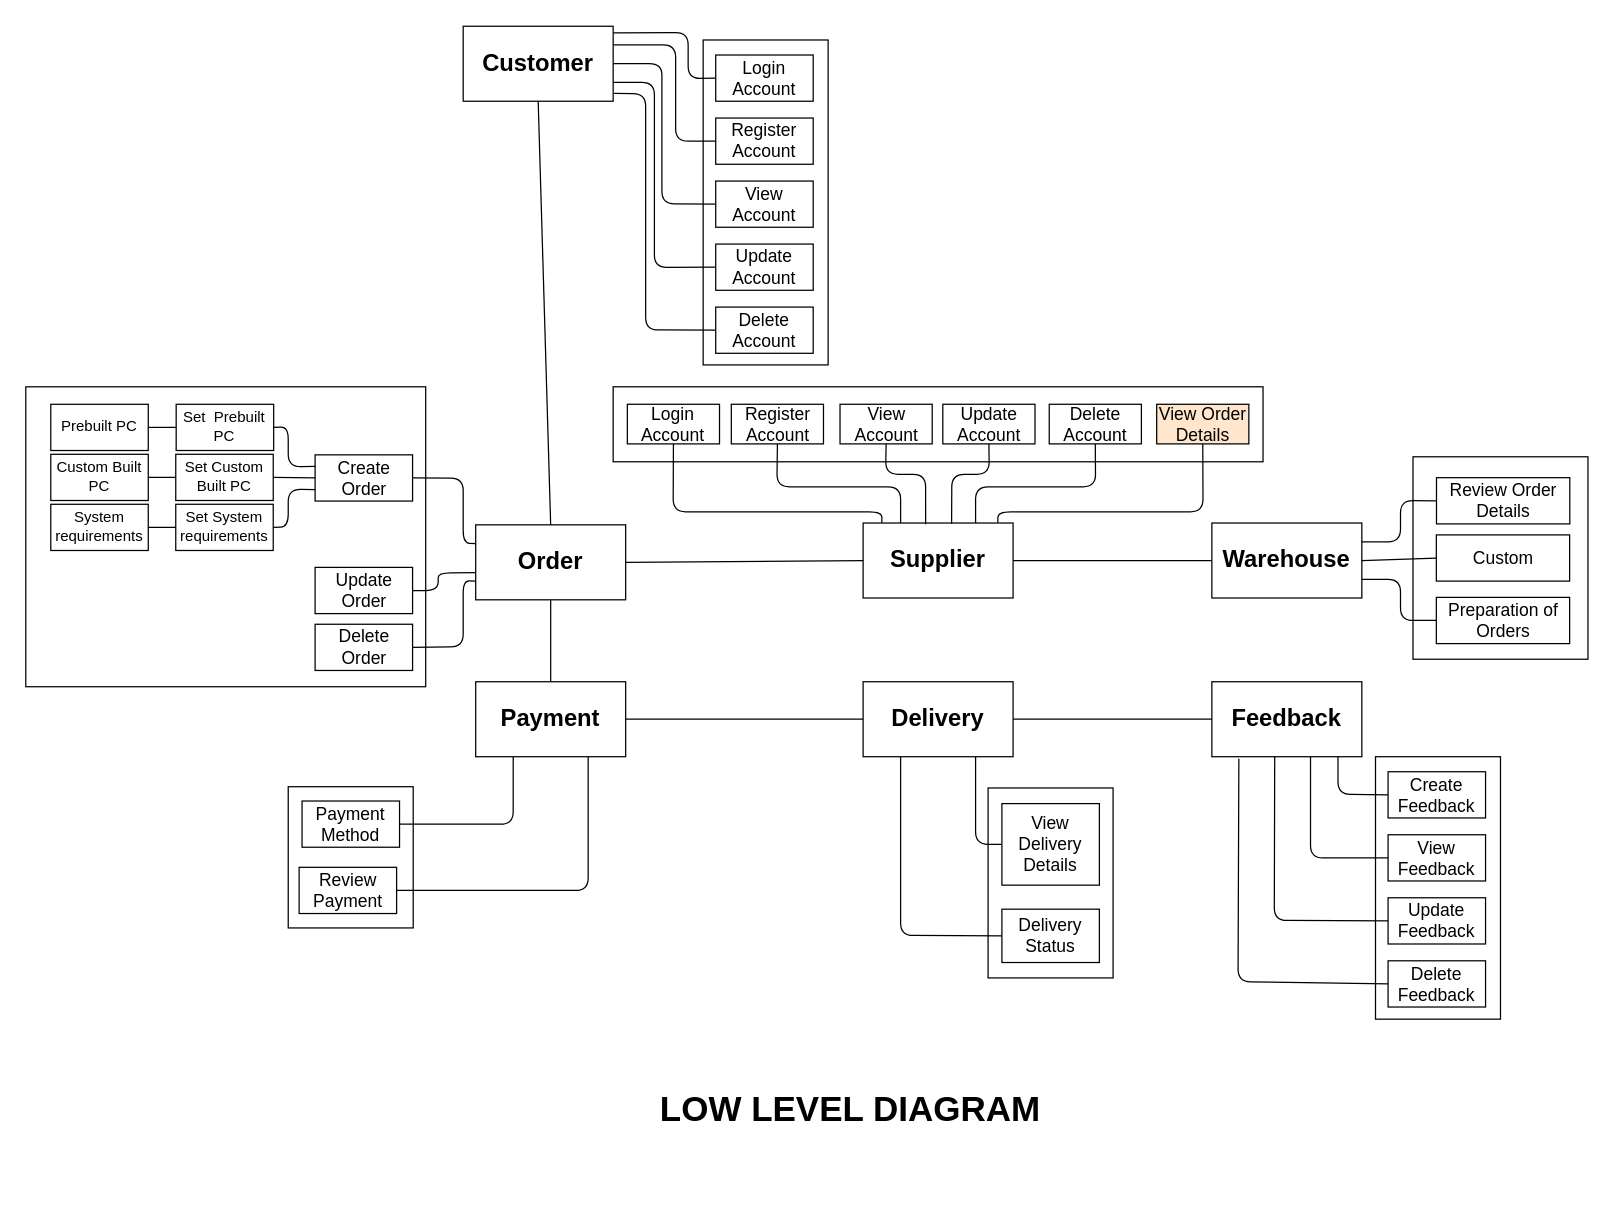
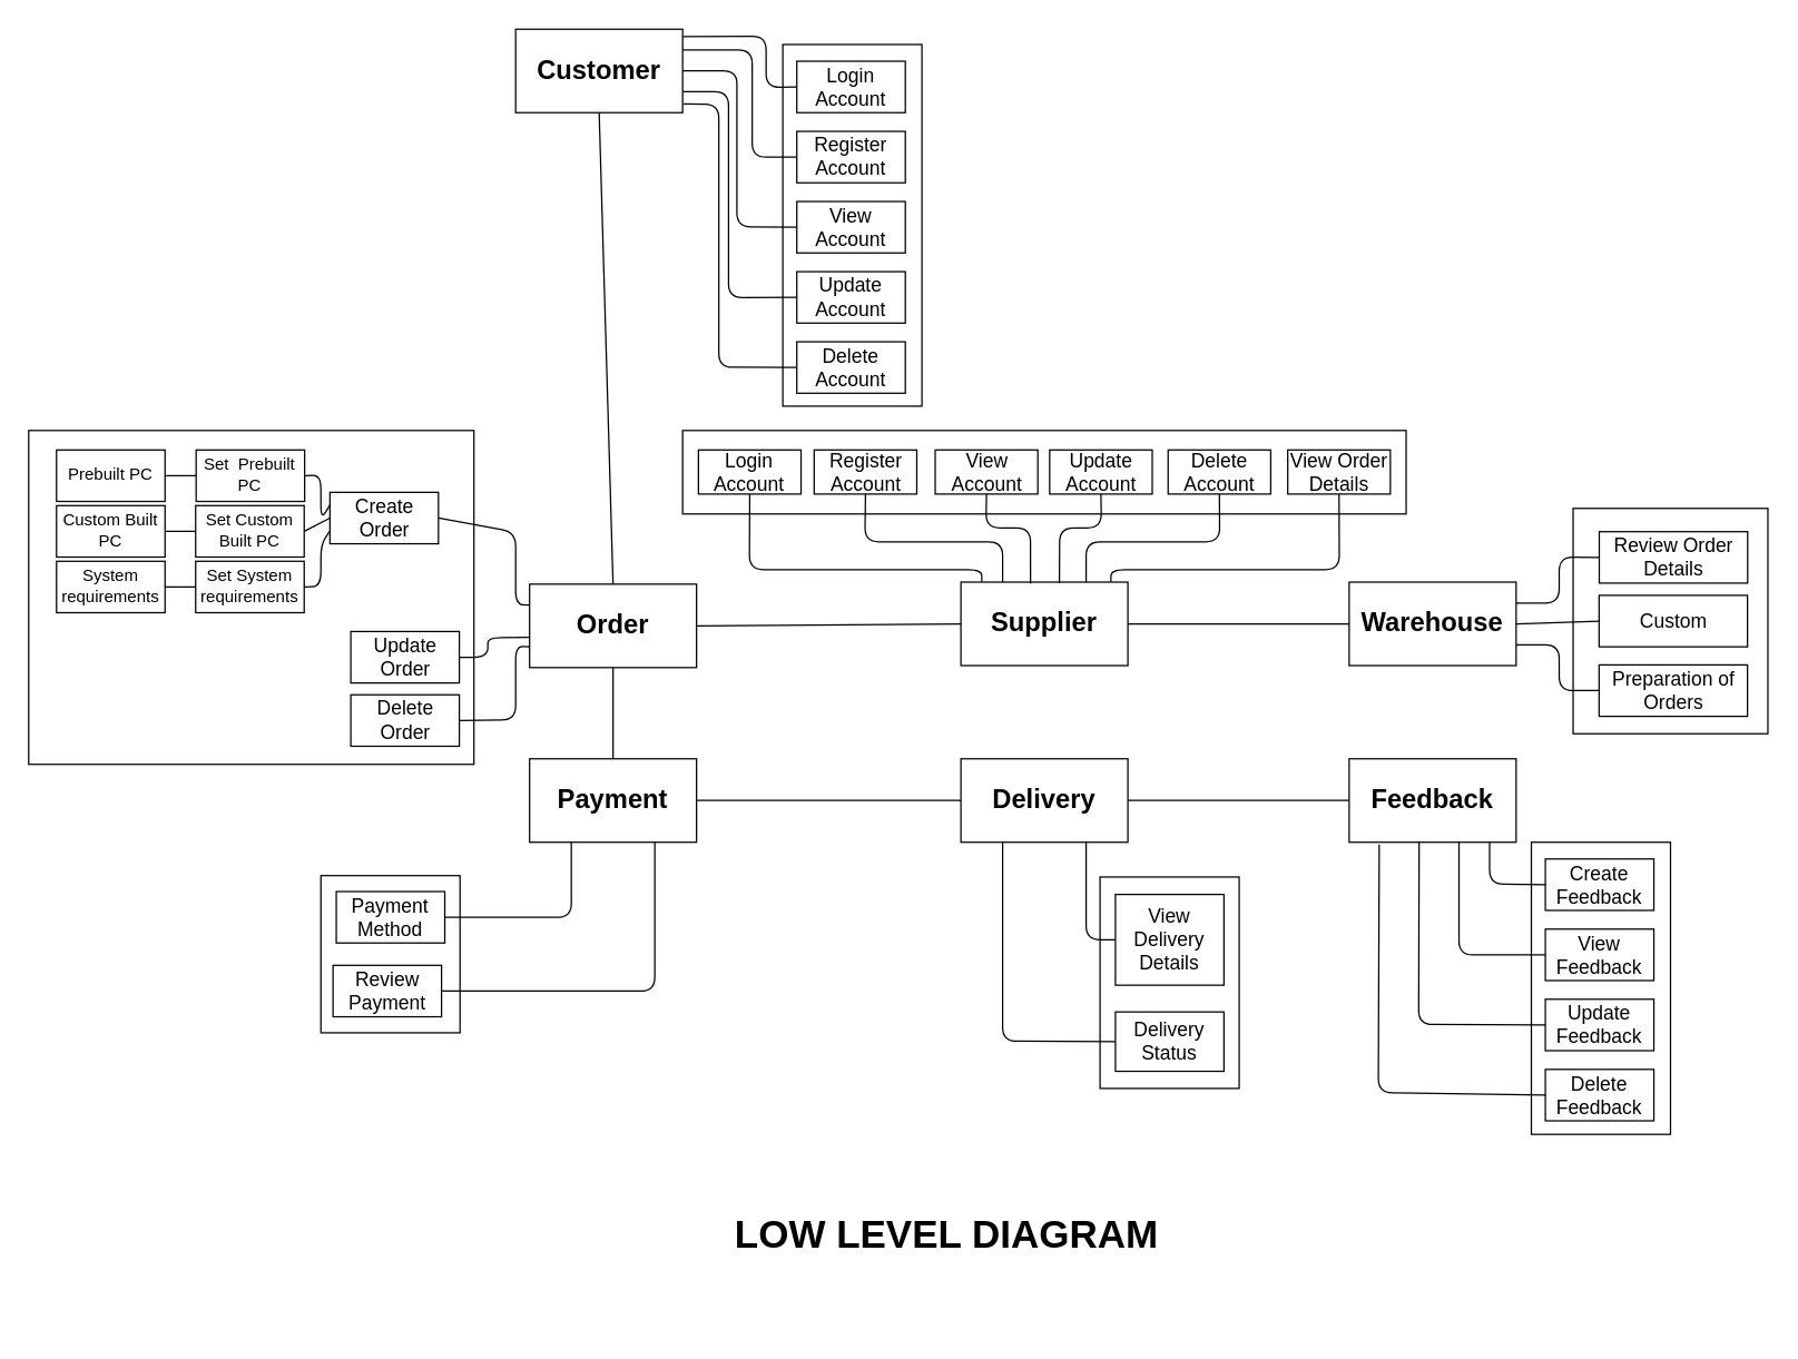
- <mxCell id="48" value="View Order Details" style="rounded=0;whiteSpace=wrap;html=1;fontSize=14;fillColor=#ffe6cc;" vertex="1" parent="41"><mxGeometry x="434.909" y="13.986" width="73.745" height="31.696" as="geometry" /></mxCell>
+ <mxCell id="48" value="View Order Details" style="rounded=0;whiteSpace=wrap;html=1;fontSize=14;" vertex="1" parent="41"><mxGeometry x="434.909" y="13.986" width="73.745" height="31.696" as="geometry" /></mxCell>
- <mxCell id="59" value="Create Order" style="rounded=0;whiteSpace=wrap;html=1;fontSize=14;" parent="57" vertex="1"><mxGeometry x="19.5" y="16.452" width="78.0" height="36.979" as="geometry" /></mxCell>
+ <mxCell id="59" value="Create Order" style="rounded=0;whiteSpace=wrap;html=1;fontSize=14;" parent="57" vertex="1"><mxGeometry x="4.5" y="6.452" width="78.0" height="36.979" as="geometry" /></mxCell>
